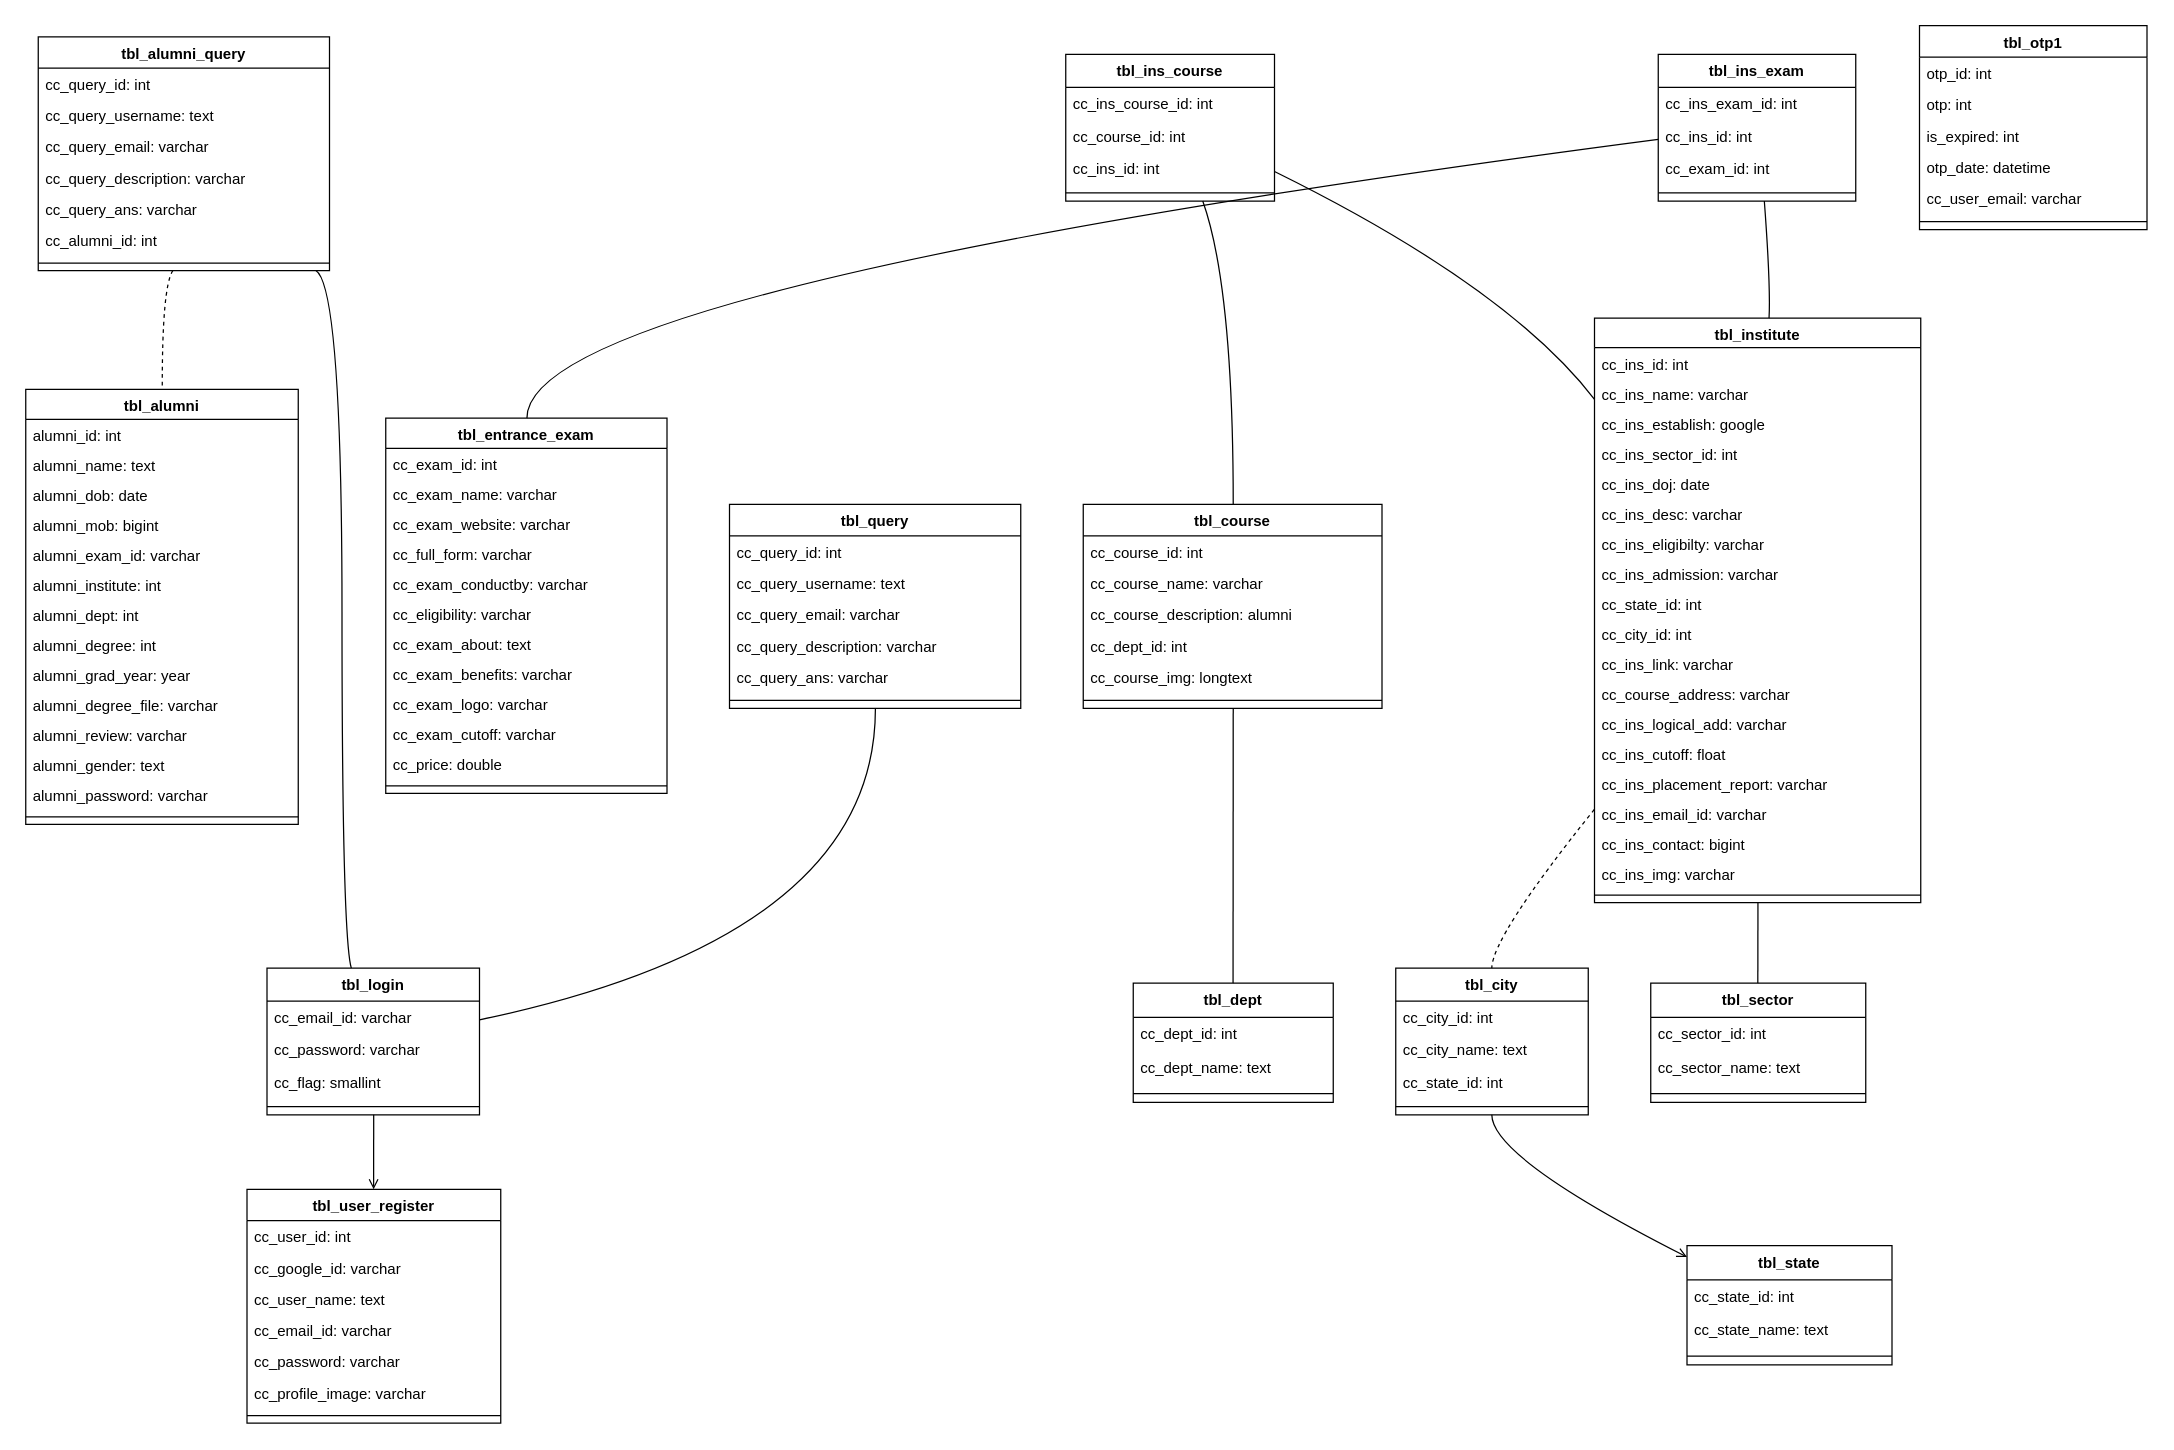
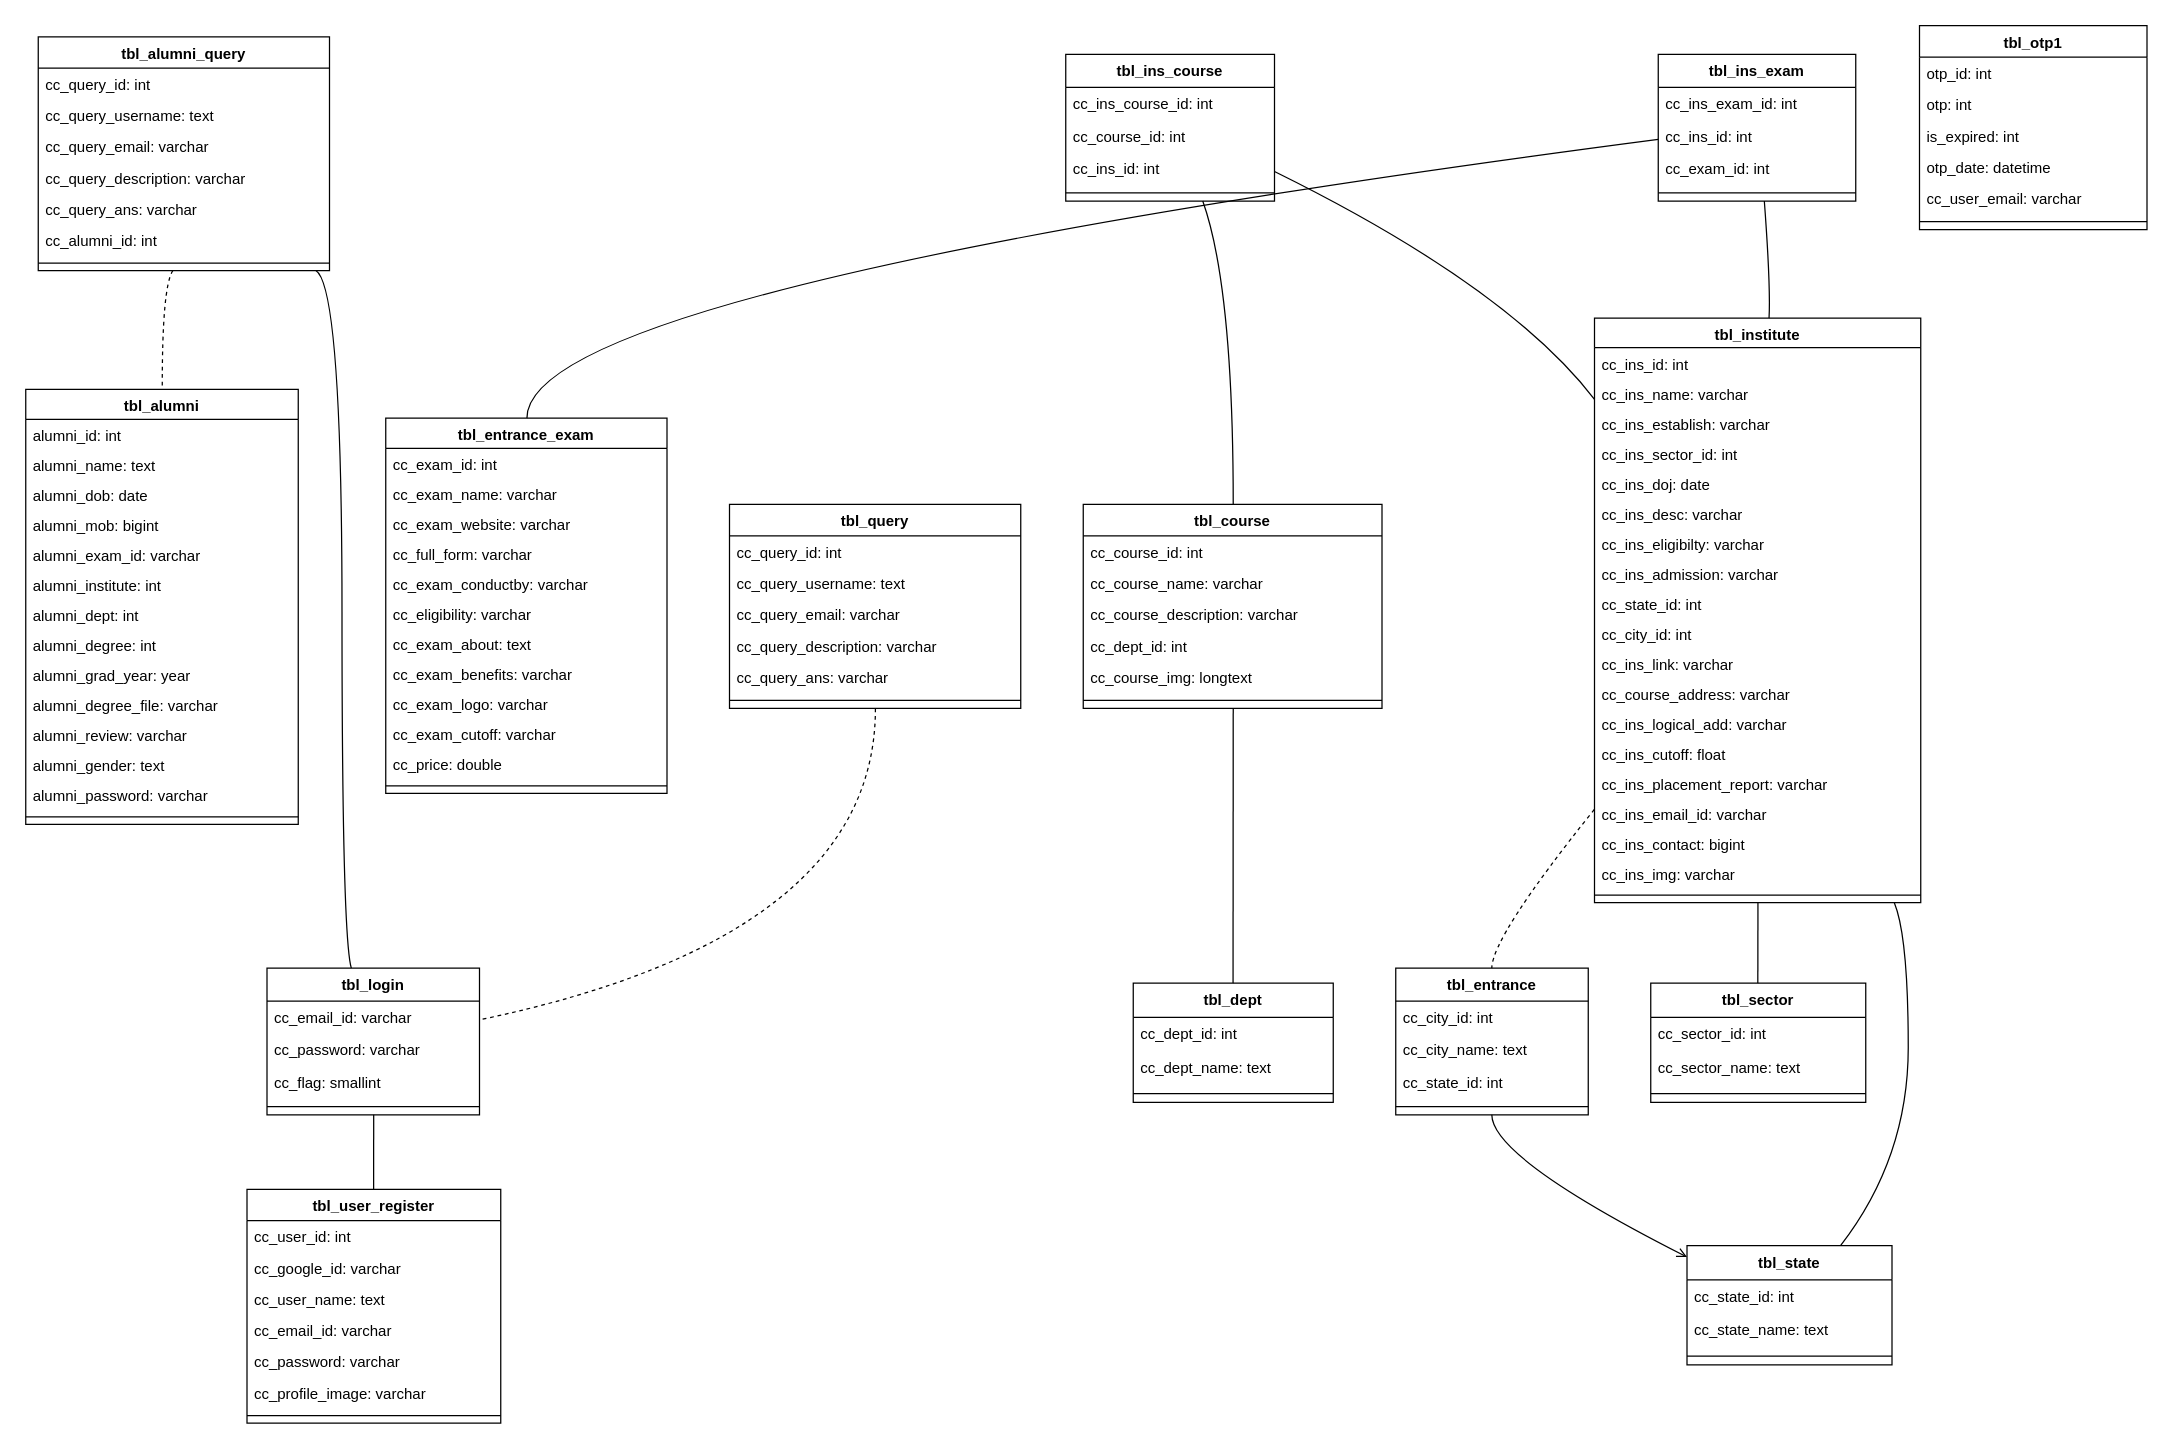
- <mxCell id="57" value="cc_ins_establish: google" style="text;strokeColor=none;fillColor=none;align=left;verticalAlign=top;spacingLeft=4;spacingRight=4;overflow=hidden;rotatable=0;points=[[0,0.5],[1,0.5]];portConstraint=eastwest;" vertex="1" parent="54"><mxGeometry y="71.687" width="261" height="24" as="geometry" /></mxCell>
+ <mxCell id="57" value="cc_ins_establish: varchar" style="text;strokeColor=none;fillColor=none;align=left;verticalAlign=top;spacingLeft=4;spacingRight=4;overflow=hidden;rotatable=0;points=[[0,0.5],[1,0.5]];portConstraint=eastwest;" vertex="1" parent="54"><mxGeometry y="71.687" width="261" height="24" as="geometry" /></mxCell>
- <mxCell id="33" value="cc_course_description: alumni" style="text;strokeColor=none;fillColor=none;align=left;verticalAlign=top;spacingLeft=4;spacingRight=4;overflow=hidden;rotatable=0;points=[[0,0.5],[1,0.5]];portConstraint=eastwest;" vertex="1" parent="30"><mxGeometry y="75.282" width="239" height="25" as="geometry" /></mxCell>
+ <mxCell id="33" value="cc_course_description: varchar" style="text;strokeColor=none;fillColor=none;align=left;verticalAlign=top;spacingLeft=4;spacingRight=4;overflow=hidden;rotatable=0;points=[[0,0.5],[1,0.5]];portConstraint=eastwest;" vertex="1" parent="30"><mxGeometry y="75.282" width="239" height="25" as="geometry" /></mxCell>
- <mxCell id="131" value="" style="curved=1;startArrow=none;endArrow=none;exitX=0.501;exitY=1.002;entryX=1.002;entryY=0.352;rounded=0;" edge="1" parent="1" source="96" target="84"><mxGeometry relative="1" as="geometry"><Array as="points"><mxPoint x="700" y="749" /></Array></mxGeometry></mxCell>
+ <mxCell id="131" value="" style="curved=1;startArrow=none;endArrow=none;exitX=0.501;exitY=1.002;entryX=1.002;entryY=0.352;rounded=0;dashed=1;" edge="1" parent="1" source="96" target="84"><mxGeometry relative="1" as="geometry"><Array as="points"><mxPoint x="700" y="749" /></Array></mxGeometry></mxCell>
- <mxCell id="25" value="tbl_city" style="swimlane;fontStyle=1;align=center;verticalAlign=top;childLayout=stackLayout;horizontal=1;startSize=26.346;horizontalStack=0;resizeParent=1;resizeParentMax=0;resizeLast=0;collapsible=0;marginBottom=0;" vertex="1" parent="1"><mxGeometry x="1116" y="774" width="154" height="117.346" as="geometry" /></mxCell>
+ <mxCell id="25" value="tbl_entrance" style="swimlane;fontStyle=1;align=center;verticalAlign=top;childLayout=stackLayout;horizontal=1;startSize=26.346;horizontalStack=0;resizeParent=1;resizeParentMax=0;resizeLast=0;collapsible=0;marginBottom=0;" vertex="1" parent="1"><mxGeometry x="1116" y="774" width="154" height="117.346" as="geometry" /></mxCell>
+ <mxCell id="124" value="" style="curved=1;startArrow=none;endArrow=none;exitX=0.919;exitY=1.0;entryX=0.747;entryY=0.004;rounded=0;" edge="1" parent="1" source="54" target="107"><mxGeometry relative="1" as="geometry"><Array as="points"><mxPoint x="1526" y="749" /><mxPoint x="1526" y="926" /></Array></mxGeometry></mxCell>
- <mxCell id="130" value="" style="curved=1;startArrow=none;endArrow=open;exitX=0.502;exitY=0.997;entryX=0.499;entryY=-0.002;rounded=0;" edge="1" parent="1" source="84" target="111"><mxGeometry relative="1" as="geometry"><Array as="points" /></mxGeometry></mxCell>
+ <mxCell id="130" value="" style="curved=1;startArrow=none;endArrow=none;exitX=0.502;exitY=0.997;entryX=0.499;entryY=-0.002;rounded=0;" edge="1" parent="1" source="84" target="111"><mxGeometry relative="1" as="geometry"><Array as="points" /></mxGeometry></mxCell>
